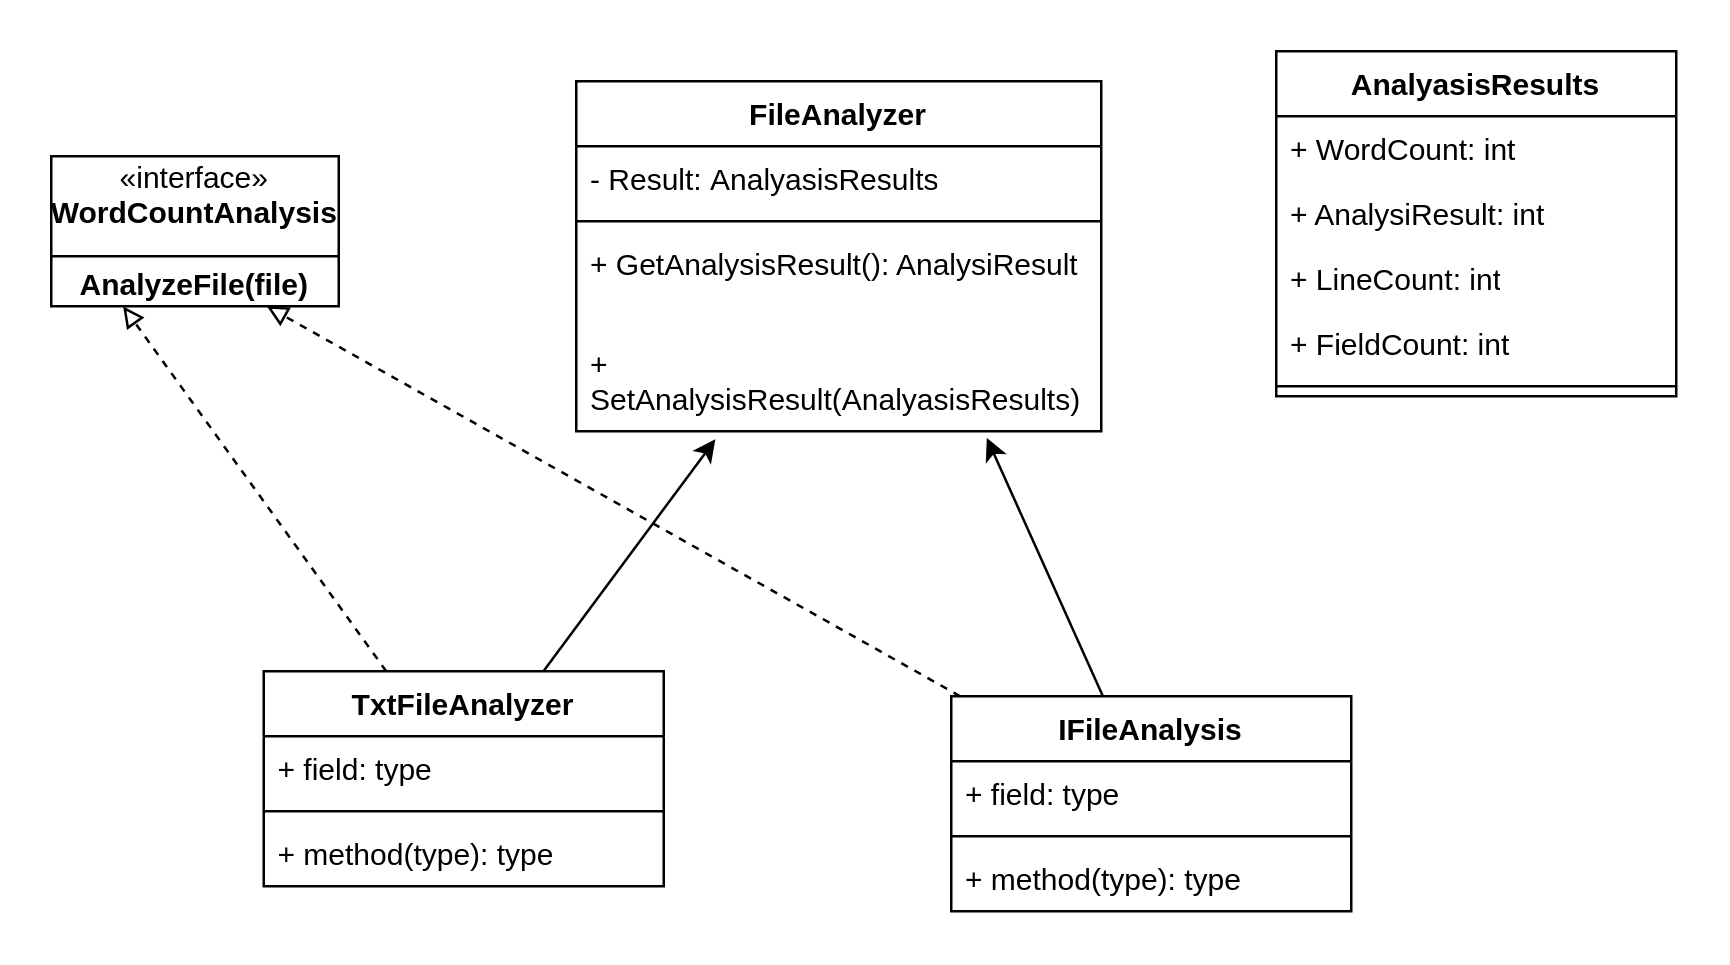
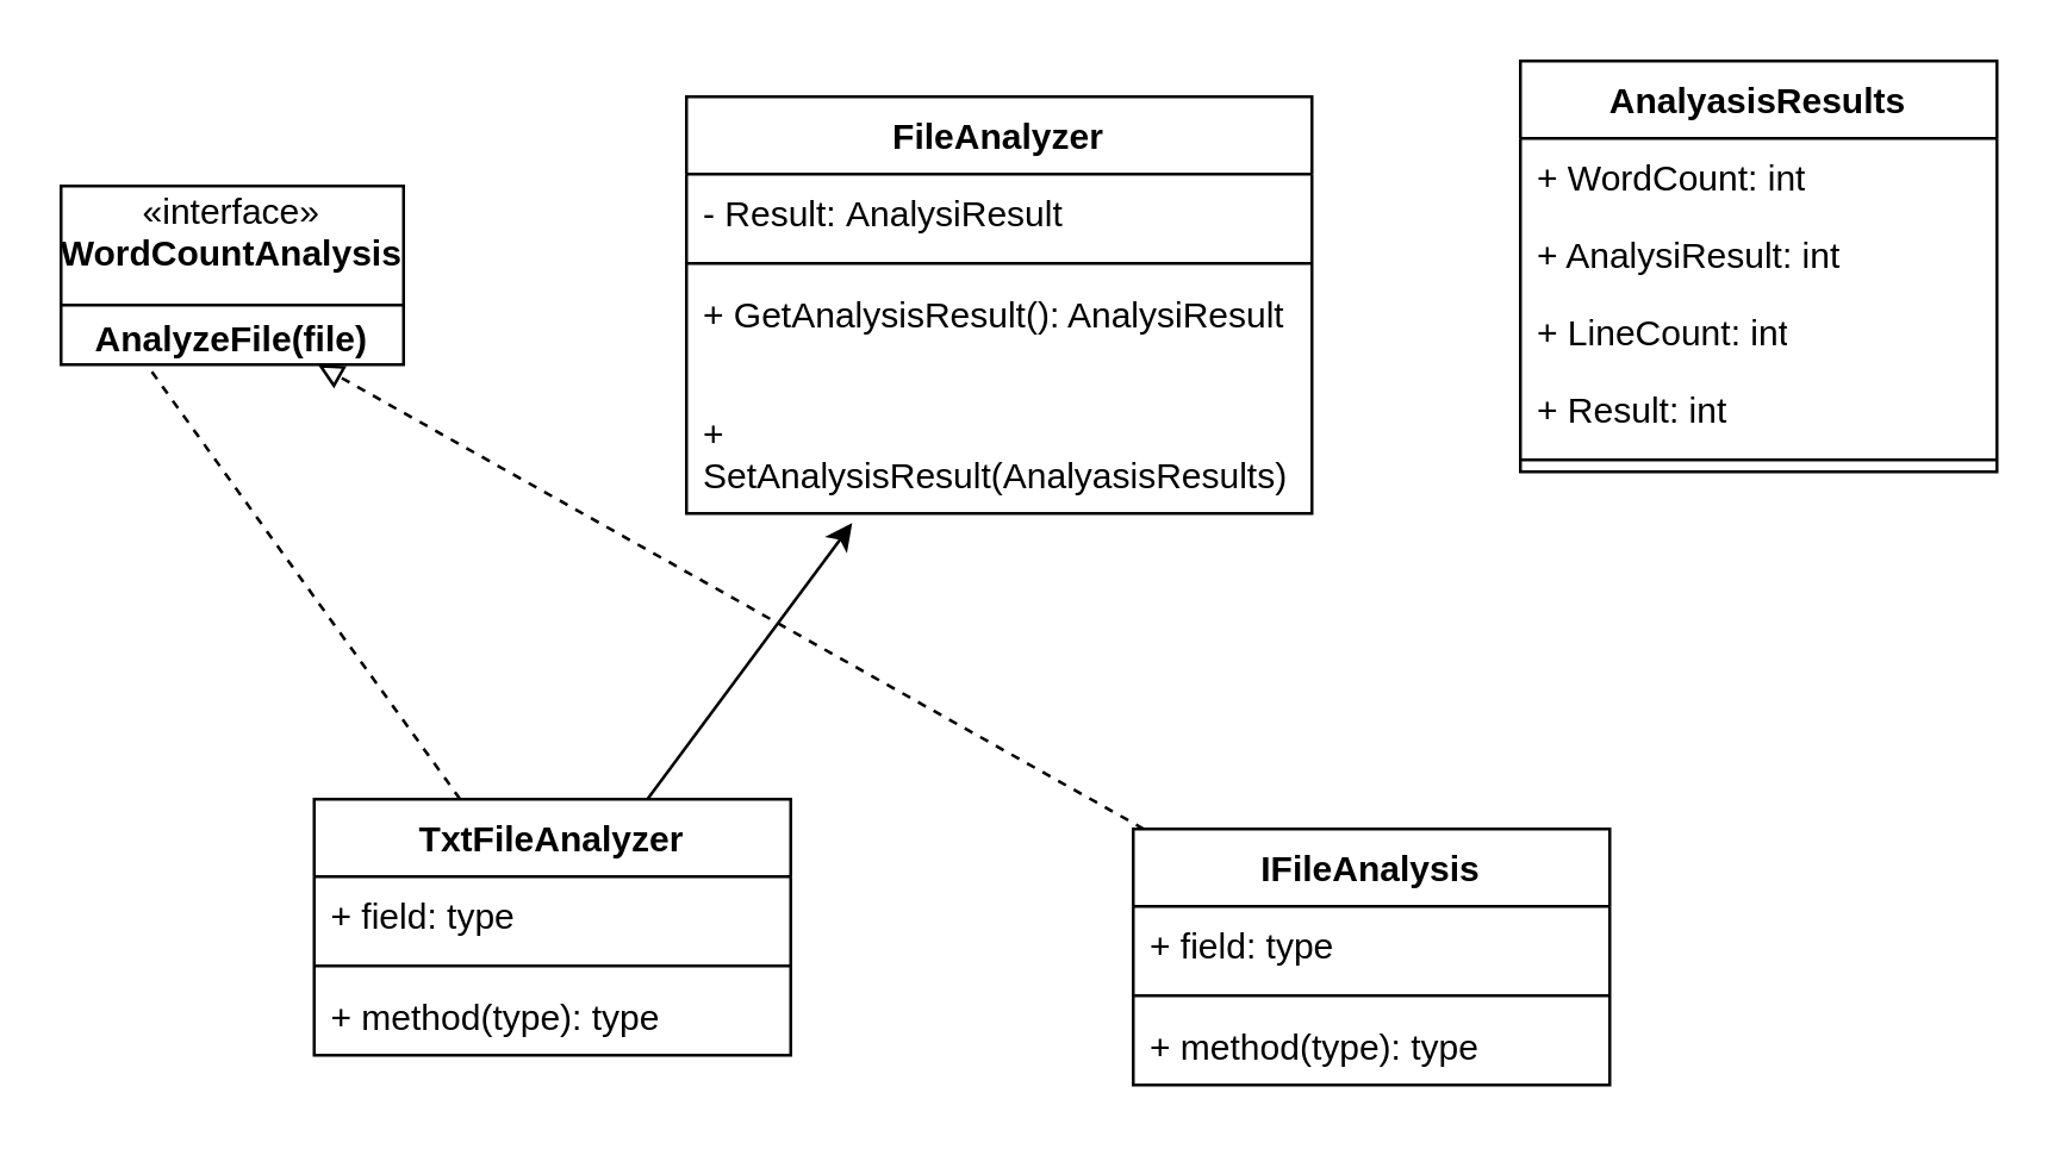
- <mxCell id="3" value="- Result:&amp;nbsp;&lt;span style=&quot;text-align: center;&quot;&gt;AnalyasisResults&lt;/span&gt;" style="text;strokeColor=none;fillColor=none;align=left;verticalAlign=top;spacingLeft=4;spacingRight=4;overflow=hidden;rotatable=0;points=[[0,0.5],[1,0.5]];portConstraint=eastwest;whiteSpace=wrap;html=1;" vertex="1" parent="2"><mxGeometry y="26" width="210" height="26" as="geometry" /></mxCell>
+ <mxCell id="3" value="- Result:&amp;nbsp;&lt;span style=&quot;text-align: center;&quot;&gt;AnalysiResult&lt;/span&gt;" style="text;strokeColor=none;fillColor=none;align=left;verticalAlign=top;spacingLeft=4;spacingRight=4;overflow=hidden;rotatable=0;points=[[0,0.5],[1,0.5]];portConstraint=eastwest;whiteSpace=wrap;html=1;" vertex="1" parent="2"><mxGeometry y="26" width="210" height="26" as="geometry" /></mxCell>
- <mxCell id="13" style="rounded=0;orthogonalLoop=1;jettySize=auto;html=1;dashed=1;endArrow=block;endFill=0;entryX=0.25;entryY=1;entryDx=0;entryDy=0;" edge="1" parent="1" source="14" target="24"><mxGeometry relative="1" as="geometry"><mxPoint x="40" y="188" as="targetPoint" /></mxGeometry></mxCell>
+ <mxCell id="13" style="rounded=0;orthogonalLoop=1;jettySize=auto;html=1;dashed=1;endArrow=none;endFill=0;entryX=0.25;entryY=1;entryDx=0;entryDy=0;" edge="1" parent="1" source="14" target="24"><mxGeometry relative="1" as="geometry"><mxPoint x="40" y="188" as="targetPoint" /></mxGeometry></mxCell>
- <mxCell id="11" value="+ FieldCount: int" style="text;strokeColor=none;fillColor=none;align=left;verticalAlign=top;spacingLeft=4;spacingRight=4;overflow=hidden;rotatable=0;points=[[0,0.5],[1,0.5]];portConstraint=eastwest;whiteSpace=wrap;html=1;" vertex="1" parent="7"><mxGeometry y="104" width="160" height="26" as="geometry" /></mxCell>
+ <mxCell id="11" value="+ Result: int" style="text;strokeColor=none;fillColor=none;align=left;verticalAlign=top;spacingLeft=4;spacingRight=4;overflow=hidden;rotatable=0;points=[[0,0.5],[1,0.5]];portConstraint=eastwest;whiteSpace=wrap;html=1;" vertex="1" parent="7"><mxGeometry y="104" width="160" height="26" as="geometry" /></mxCell>
- <mxCell id="19" style="rounded=0;orthogonalLoop=1;jettySize=auto;html=1;entryX=0.782;entryY=1.067;entryDx=0;entryDy=0;entryPerimeter=0;" edge="1" parent="1" source="20" target="6"><mxGeometry relative="1" as="geometry"><mxPoint x="340" y="168" as="targetPoint" /></mxGeometry></mxCell>
